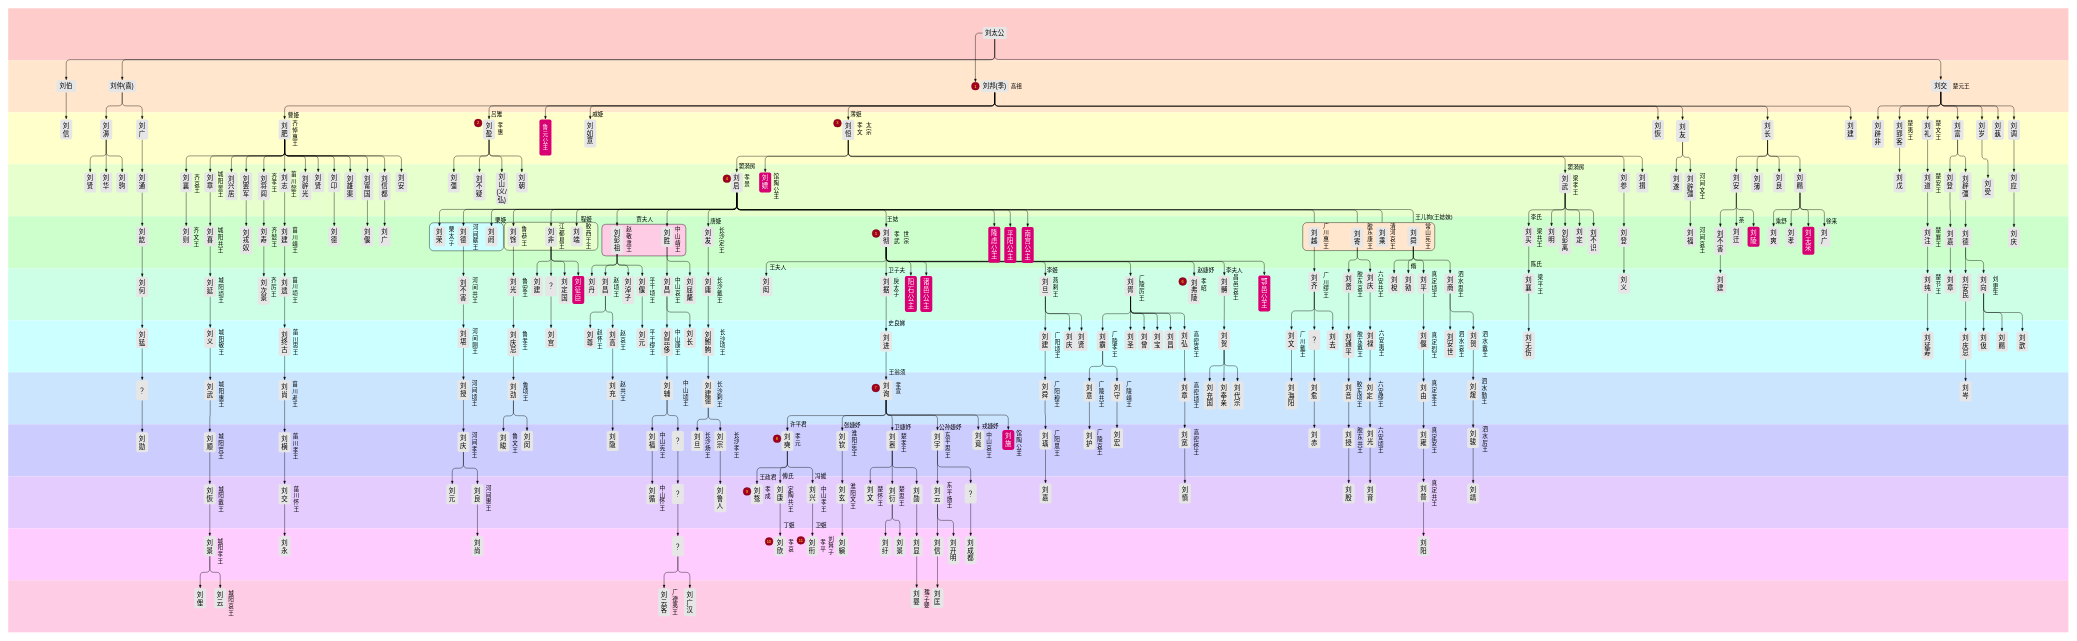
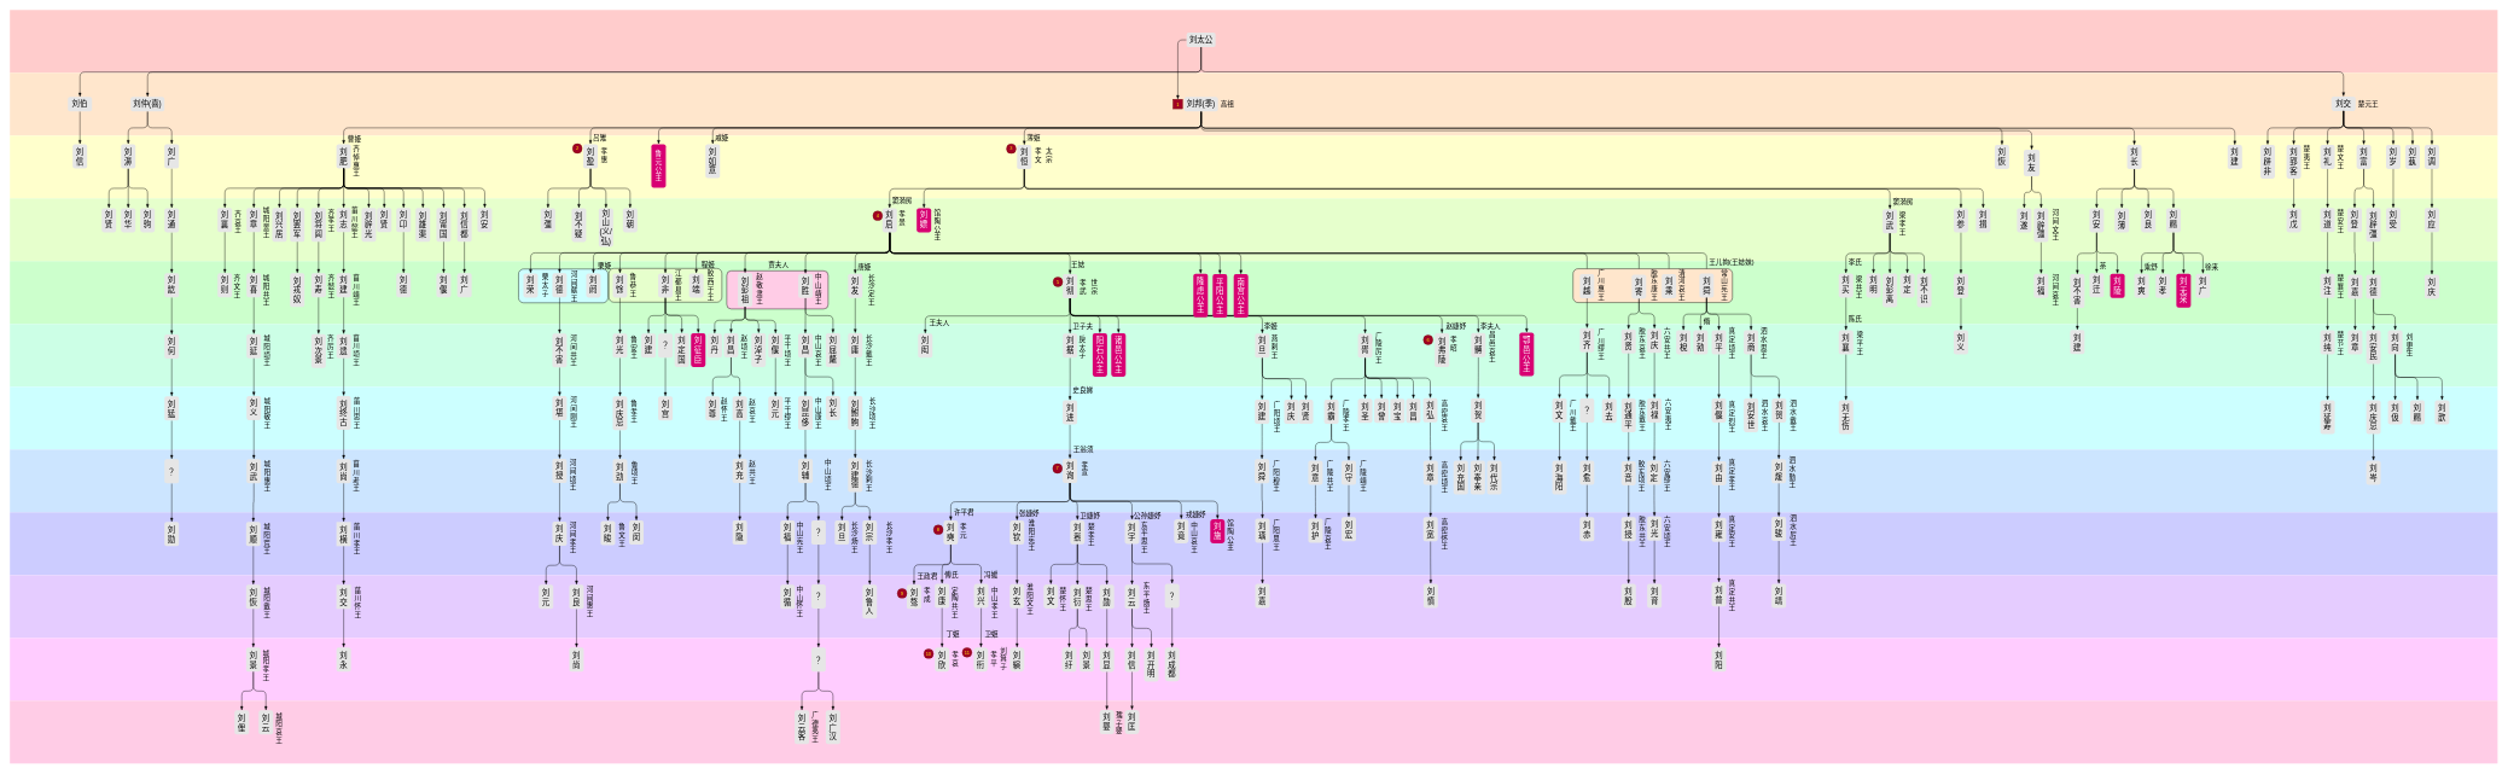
- <mxCell id="196" value="&lt;font color=&quot;#ffff00&quot;&gt;1&lt;/font&gt;" style="ellipse;whiteSpace=wrap;html=1;aspect=fixed;fontFamily=Helvetica;fontSize=10;fontColor=#ffffff;fillColor=#a20025;strokeColor=#6F0000;" parent="178" vertex="1"><mxGeometry x="2428" y="205" width="19.5" height="19.5" as="geometry" /></mxCell>
+ <mxCell id="196" value="&lt;font color=&quot;#ffff00&quot;&gt;1&lt;/font&gt;" style="whiteSpace=wrap;html=1;aspect=fixed;fontFamily=Helvetica;fontSize=10;fontColor=#ffffff;fillColor=#a20025;strokeColor=#6F0000;rounded=0;" parent="178" vertex="1"><mxGeometry x="2428" y="205" width="19.5" height="19.5" as="geometry" /></mxCell>
- <mxCell id="220" value="&lt;div style=&quot;font-size: 16px&quot;&gt;&lt;div style=&quot;font-size: 16px&quot;&gt;&lt;div style=&quot;font-size: 16px&quot;&gt;&lt;div style=&quot;font-size: 16px&quot;&gt;&lt;div style=&quot;font-size: 16px&quot;&gt;刘&lt;/div&gt;&lt;div style=&quot;font-size: 16px&quot;&gt;友&lt;br&gt;&lt;/div&gt;&lt;/div&gt;&lt;/div&gt;&lt;/div&gt;&lt;div style=&quot;font-size: 16px&quot;&gt;&lt;/div&gt;&lt;/div&gt;" style="rounded=1;whiteSpace=wrap;html=1;fillColor=#E6E6E6;fontColor=#000000;fontSize=16;strokeColor=none;strokeWidth=2;" parent="178" vertex="1"><mxGeometry x="4189" y="299.5" width="33" height="55" as="geometry" /></mxCell>
+ <mxCell id="220" value="&lt;div style=&quot;font-size: 16px&quot;&gt;&lt;div style=&quot;font-size: 16px&quot;&gt;&lt;div style=&quot;font-size: 16px&quot;&gt;&lt;div style=&quot;font-size: 16px&quot;&gt;&lt;div style=&quot;font-size: 16px&quot;&gt;刘&lt;/div&gt;&lt;div style=&quot;font-size: 16px&quot;&gt;友&lt;br&gt;&lt;/div&gt;&lt;/div&gt;&lt;/div&gt;&lt;/div&gt;&lt;div style=&quot;font-size: 16px&quot;&gt;&lt;/div&gt;&lt;/div&gt;" style="rounded=1;whiteSpace=wrap;html=1;fillColor=#E6E6E6;fontColor=#000000;fontSize=16;strokeColor=none;strokeWidth=2;" parent="178" vertex="1"><mxGeometry x="4189" y="309.5" width="33" height="55" as="geometry" /></mxCell>
- <mxCell id="143" value="&lt;div style=&quot;font-size: 16px&quot;&gt;&lt;div style=&quot;font-size: 16px&quot;&gt;&lt;div style=&quot;font-size: 16px&quot;&gt;&lt;div style=&quot;font-size: 16px&quot;&gt;&lt;div style=&quot;font-size: 16px&quot;&gt;刘&lt;/div&gt;&lt;div style=&quot;font-size: 16px&quot;&gt;受&lt;/div&gt;&lt;/div&gt;&lt;/div&gt;&lt;/div&gt;&lt;div style=&quot;font-size: 16px&quot;&gt;&lt;/div&gt;&lt;/div&gt;" style="rounded=1;whiteSpace=wrap;html=1;fillColor=#E6E6E6;fontColor=#000000;fontSize=16;strokeColor=none;strokeWidth=2;" vertex="1" parent="114"><mxGeometry x="298" y="246" width="30" height="50" as="geometry" /></mxCell>
+ <mxCell id="143" value="&lt;div style=&quot;font-size: 16px&quot;&gt;&lt;div style=&quot;font-size: 16px&quot;&gt;&lt;div style=&quot;font-size: 16px&quot;&gt;&lt;div style=&quot;font-size: 16px&quot;&gt;&lt;div style=&quot;font-size: 16px&quot;&gt;刘&lt;/div&gt;&lt;div style=&quot;font-size: 16px&quot;&gt;受&lt;/div&gt;&lt;/div&gt;&lt;/div&gt;&lt;/div&gt;&lt;div style=&quot;font-size: 16px&quot;&gt;&lt;/div&gt;&lt;/div&gt;" style="rounded=1;whiteSpace=wrap;html=1;fillColor=#E6E6E6;fontColor=#000000;fontSize=16;strokeColor=none;strokeWidth=2;" vertex="1" parent="114"><mxGeometry x="283" y="231" width="30" height="50" as="geometry" /></mxCell>
